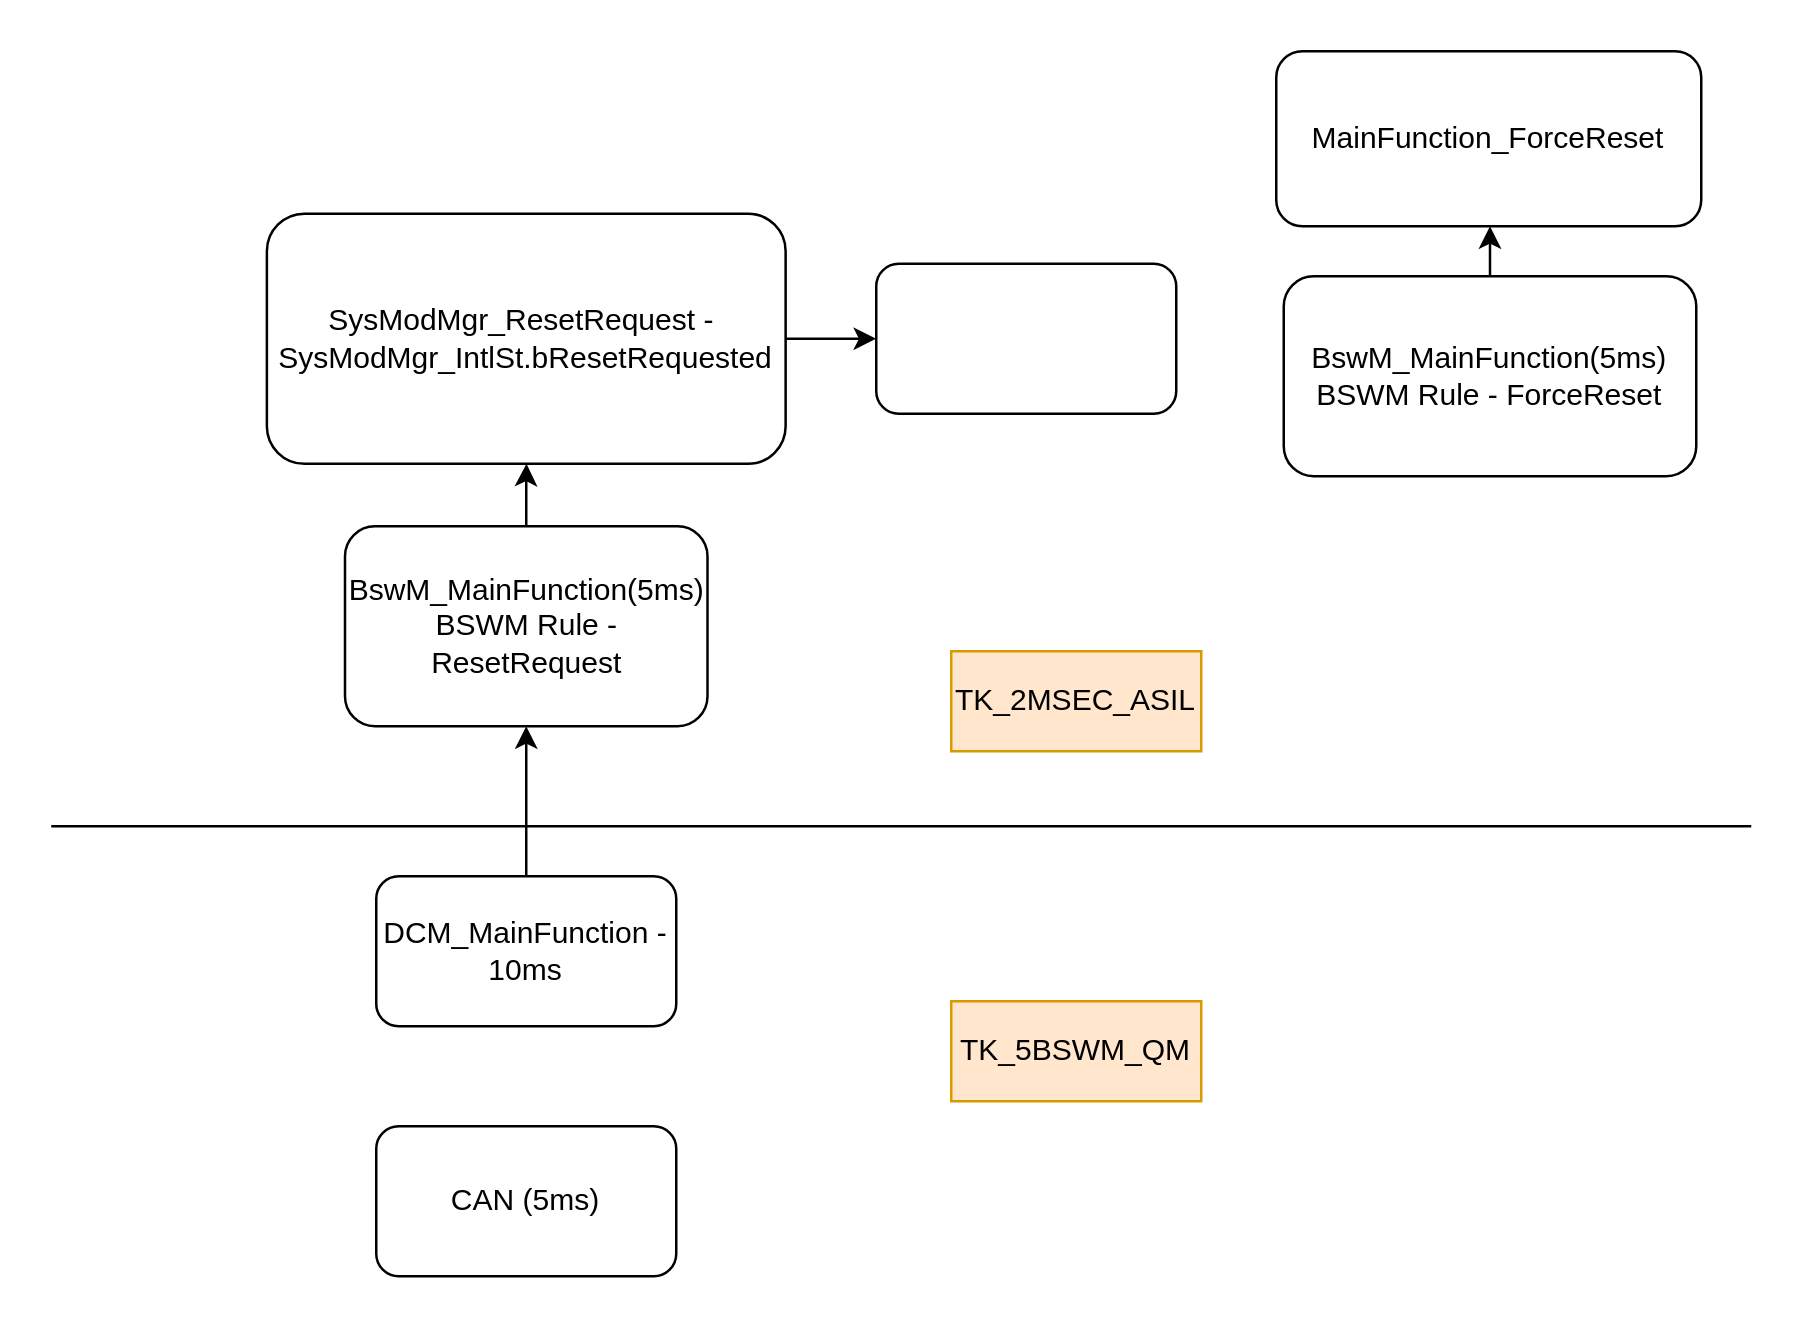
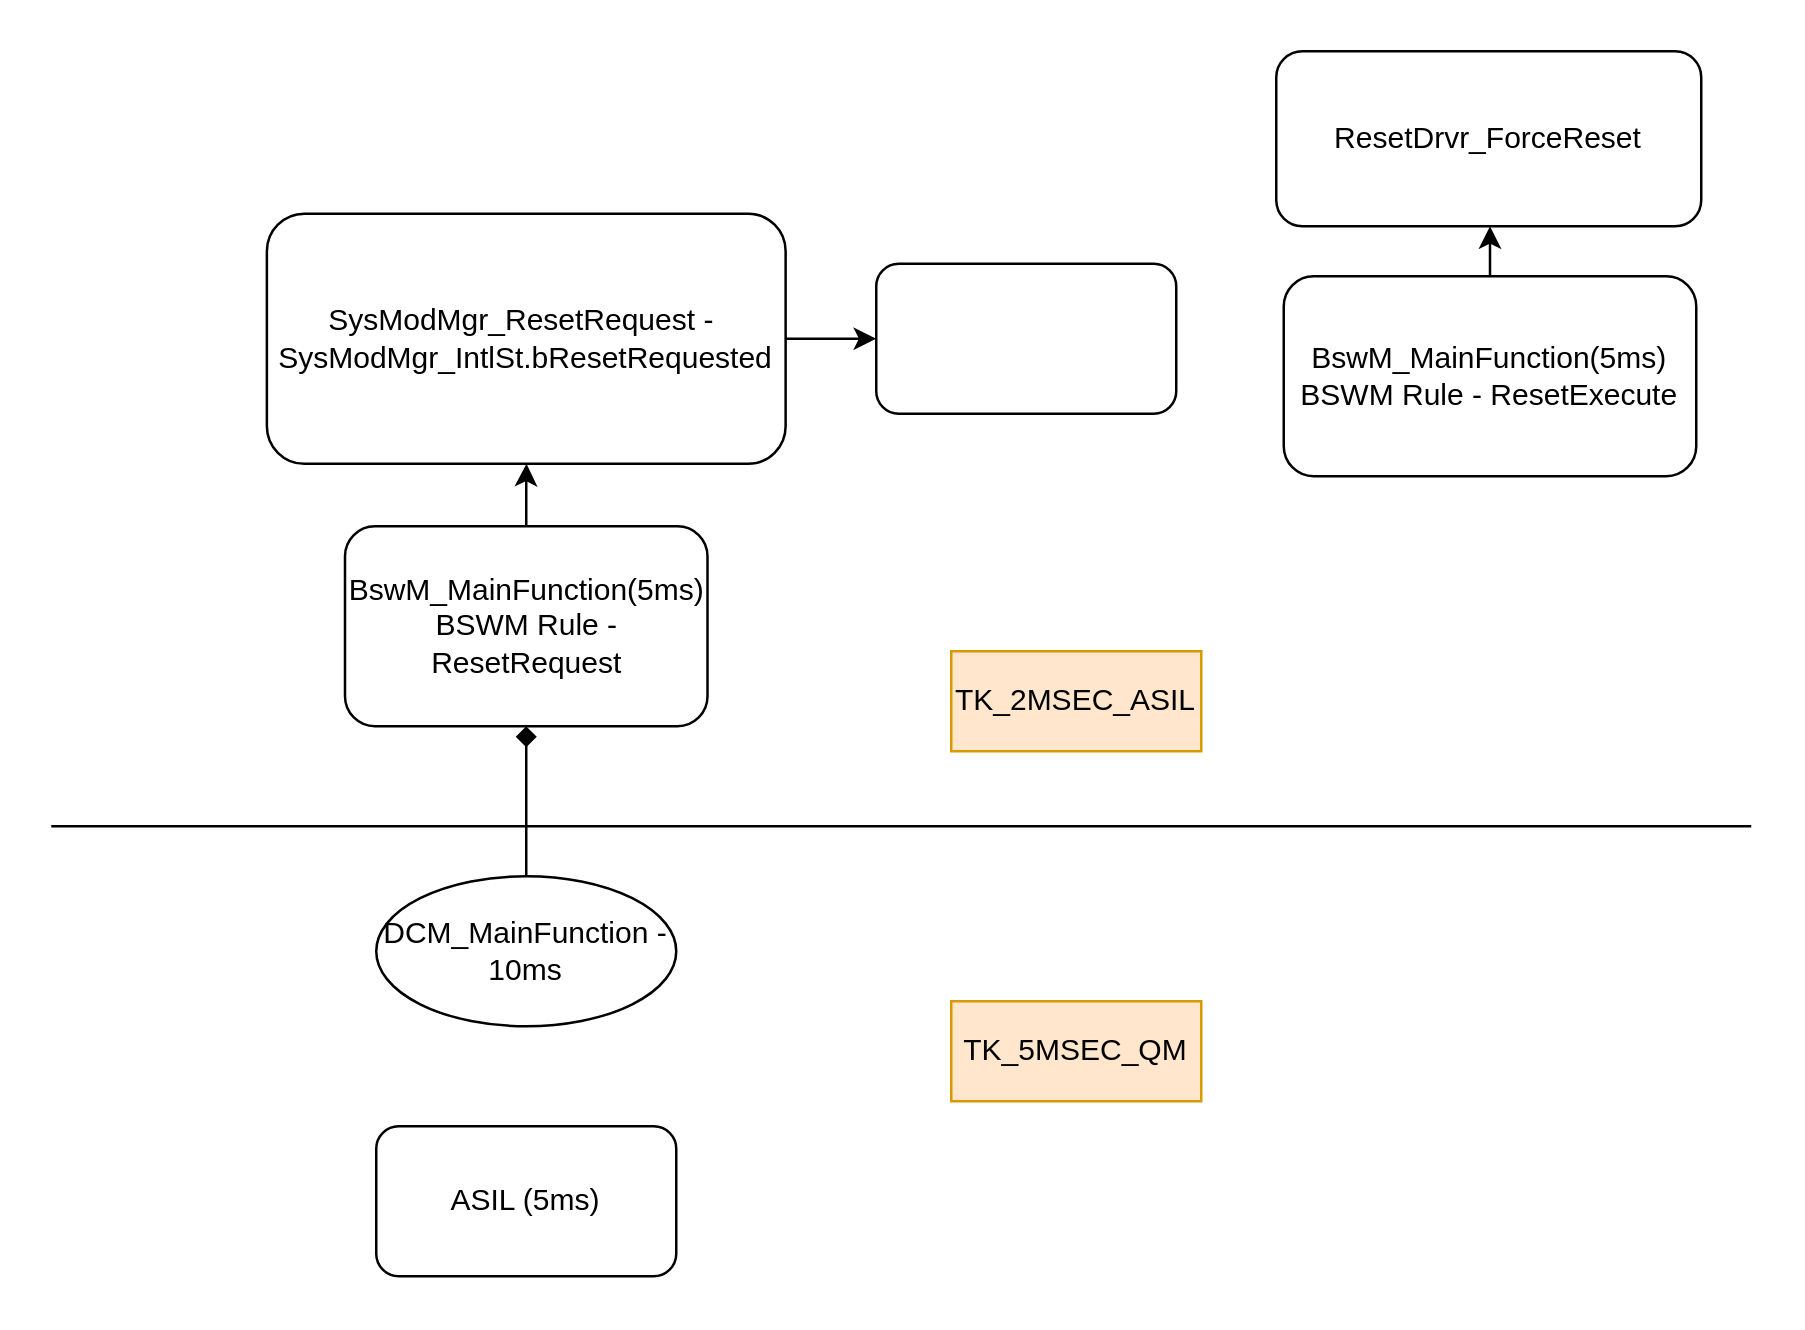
- <mxCell id="11" value="MainFunction_ForceReset" style="rounded=1;whiteSpace=wrap;html=1;" vertex="1" parent="1"><mxGeometry x="510" y="20" width="170" height="70" as="geometry" /></mxCell>
+ <mxCell id="11" value="ResetDrvr_ForceReset" style="rounded=1;whiteSpace=wrap;html=1;" vertex="1" parent="1"><mxGeometry x="510" y="20" width="170" height="70" as="geometry" /></mxCell>
- <mxCell id="7" value="BswM_MainFunction(5ms)&lt;br&gt;BSWM Rule - ForceReset" style="rounded=1;whiteSpace=wrap;html=1;" parent="1" vertex="1"><mxGeometry x="513" y="110" width="165" height="80" as="geometry" /></mxCell>
+ <mxCell id="7" value="BswM_MainFunction(5ms)&lt;br&gt;BSWM Rule - ResetExecute" style="rounded=1;whiteSpace=wrap;html=1;" parent="1" vertex="1"><mxGeometry x="513" y="110" width="165" height="80" as="geometry" /></mxCell>
- <mxCell id="2" value="" style="edgeStyle=orthogonalEdgeStyle;rounded=0;orthogonalLoop=1;jettySize=auto;html=1;" edge="1" parent="1" source="3" target="5"><mxGeometry relative="1" as="geometry" /></mxCell>
+ <mxCell id="2" value="" style="edgeStyle=orthogonalEdgeStyle;rounded=0;orthogonalLoop=1;jettySize=auto;html=1;endArrow=diamond;" edge="1" parent="1" source="3" target="5"><mxGeometry relative="1" as="geometry" /></mxCell>
- <mxCell id="3" value="DCM_MainFunction - 10ms" style="rounded=1;whiteSpace=wrap;html=1;" parent="1" vertex="1"><mxGeometry x="150" y="350" width="120" height="60" as="geometry" /></mxCell>
+ <mxCell id="3" value="DCM_MainFunction - 10ms" style="ellipse;whiteSpace=wrap;html=1;" parent="1" vertex="1"><mxGeometry x="150" y="350" width="120" height="60" as="geometry" /></mxCell>
- <mxCell id="14" value="TK_5BSWM_QM" style="text;html=1;strokeColor=#d79b00;fillColor=#ffe6cc;align=center;verticalAlign=middle;whiteSpace=wrap;rounded=0;" vertex="1" parent="1"><mxGeometry x="380" y="400" width="100" height="40" as="geometry" /></mxCell>
+ <mxCell id="14" value="TK_5MSEC_QM" style="text;html=1;strokeColor=#d79b00;fillColor=#ffe6cc;align=center;verticalAlign=middle;whiteSpace=wrap;rounded=0;" vertex="1" parent="1"><mxGeometry x="380" y="400" width="100" height="40" as="geometry" /></mxCell>
- <mxCell id="8" value="CAN (5ms)" style="rounded=1;whiteSpace=wrap;html=1;" parent="1" vertex="1"><mxGeometry x="150" y="450" width="120" height="60" as="geometry" /></mxCell>
+ <mxCell id="8" value="ASIL (5ms)" style="rounded=1;whiteSpace=wrap;html=1;" parent="1" vertex="1"><mxGeometry x="150" y="450" width="120" height="60" as="geometry" /></mxCell>
